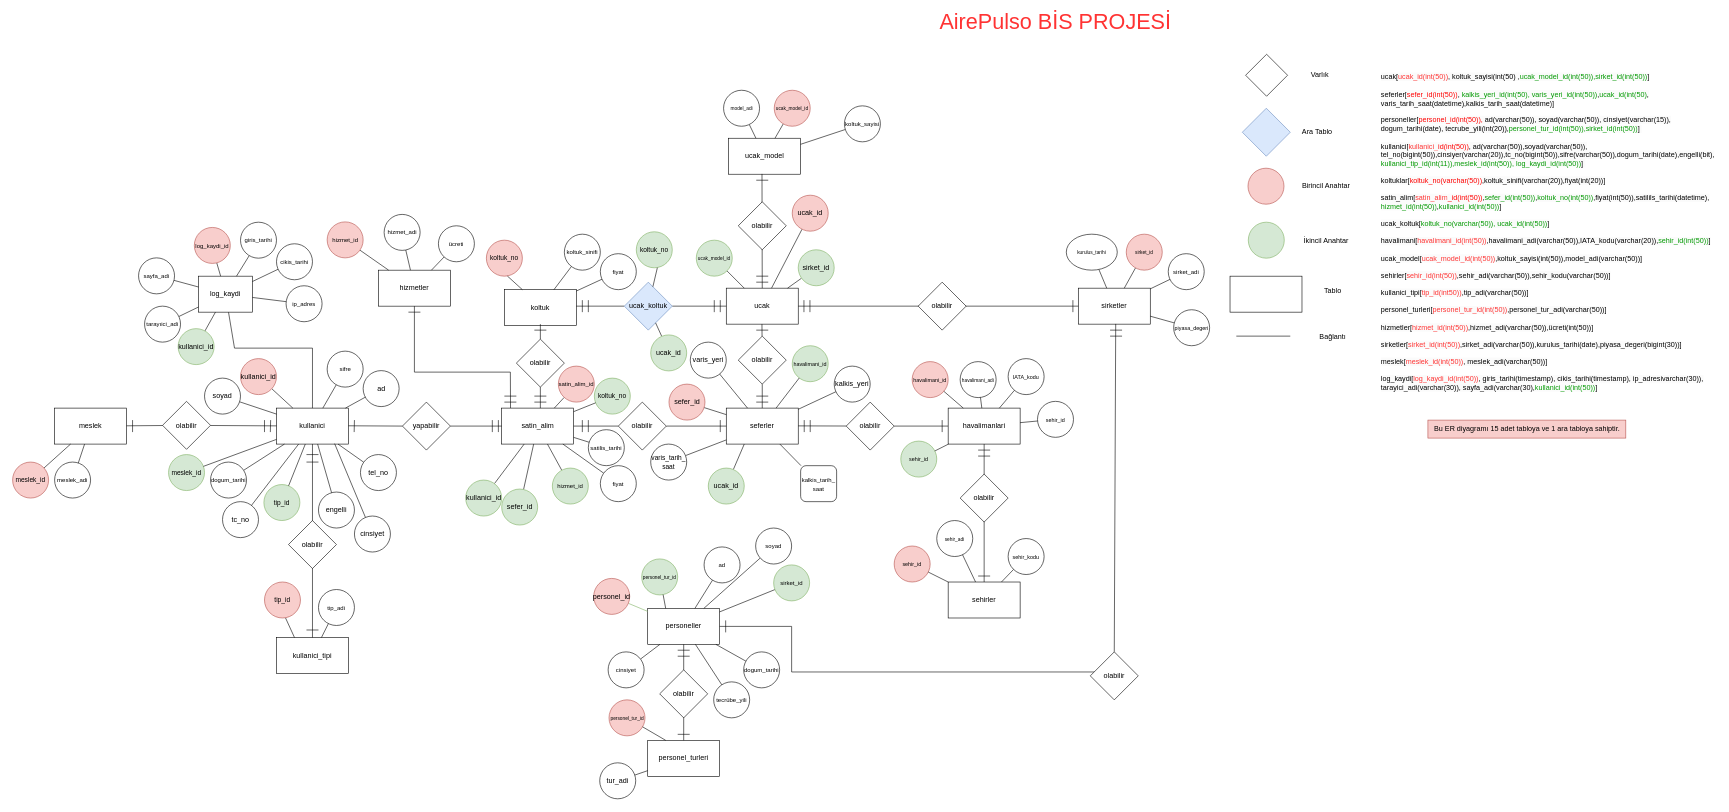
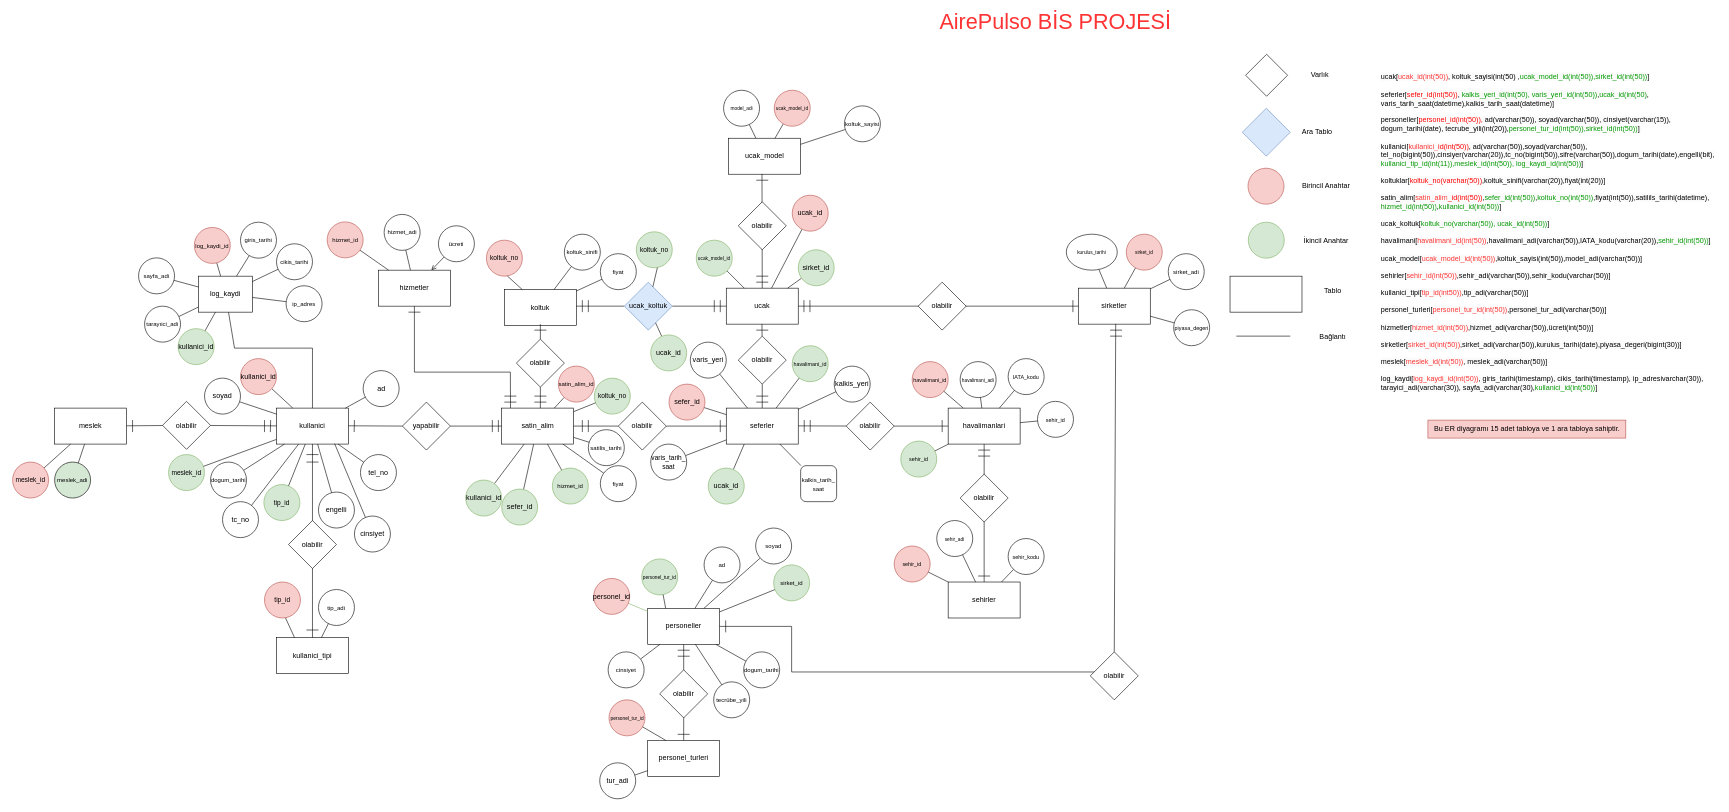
- <mxCell id="148" value="" style="endArrow=none;html=1;rounded=0;" parent="1" source="149" target="140" edge="1"><mxGeometry width="50" height="50" relative="1" as="geometry"><mxPoint x="770" y="366" as="sourcePoint" /><mxPoint x="784.5" y="454" as="targetPoint" /></mxGeometry></mxCell>
+ <mxCell id="148" value="" style="endArrow=open;html=1;rounded=0;" parent="1" source="149" target="140" edge="1"><mxGeometry width="50" height="50" relative="1" as="geometry"><mxPoint x="770" y="366" as="sourcePoint" /><mxPoint x="784.5" y="454" as="targetPoint" /></mxGeometry></mxCell>
- <mxCell id="102" value="&lt;font style=&quot;font-size: 10px;&quot;&gt;sifre&lt;/font&gt;" style="ellipse;whiteSpace=wrap;html=1;aspect=fixed;" parent="1" vertex="1"><mxGeometry x="544.5" y="585" width="60" height="60" as="geometry" /></mxCell>
- <mxCell id="101" value="" style="endArrow=none;html=1;rounded=0;" parent="1" source="96" target="102" edge="1"><mxGeometry width="50" height="50" relative="1" as="geometry"><mxPoint x="590" y="677.5" as="sourcePoint" /><mxPoint x="540" y="737.5" as="targetPoint" /></mxGeometry></mxCell>
- <mxCell id="231" value="&lt;font style=&quot;font-size: 10px;&quot;&gt;meslek_adi&lt;/font&gt;" style="ellipse;whiteSpace=wrap;html=1;aspect=fixed;" parent="1" vertex="1"><mxGeometry x="90" y="770" width="60" height="60" as="geometry" /></mxCell>
+ <mxCell id="231" value="&lt;font style=&quot;font-size: 10px;&quot;&gt;meslek_adi&lt;/font&gt;" style="ellipse;whiteSpace=wrap;html=1;aspect=fixed;fillColor=#d5e8d4;" parent="1" vertex="1"><mxGeometry x="90" y="770" width="60" height="60" as="geometry" /></mxCell>
